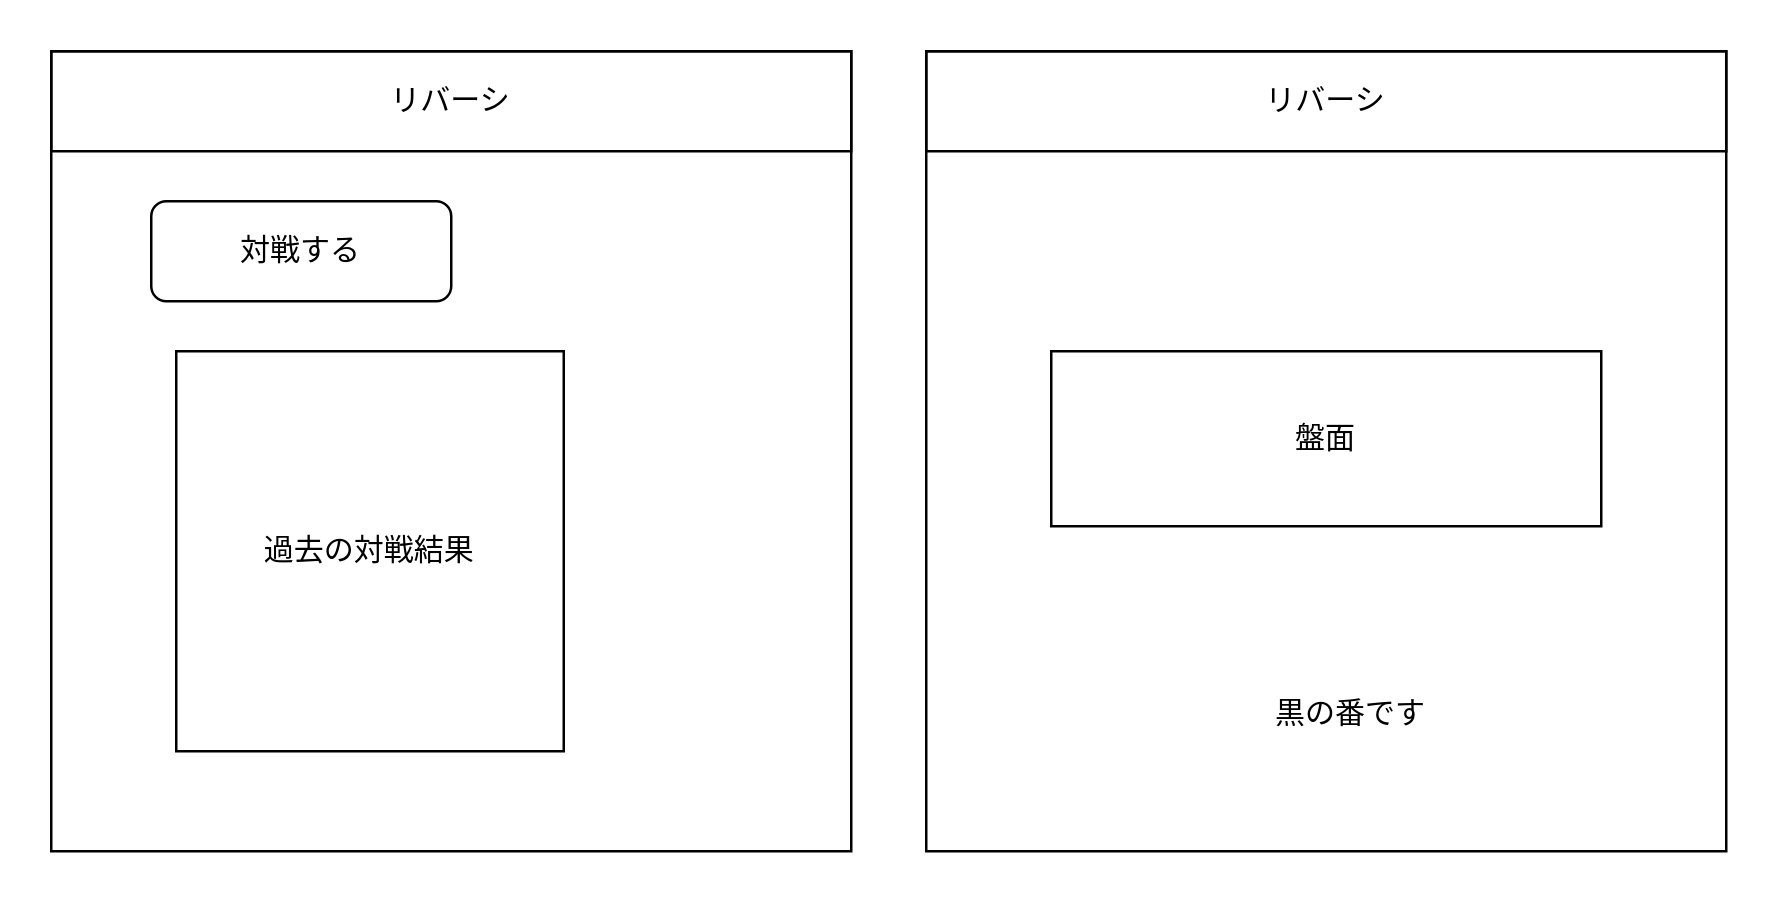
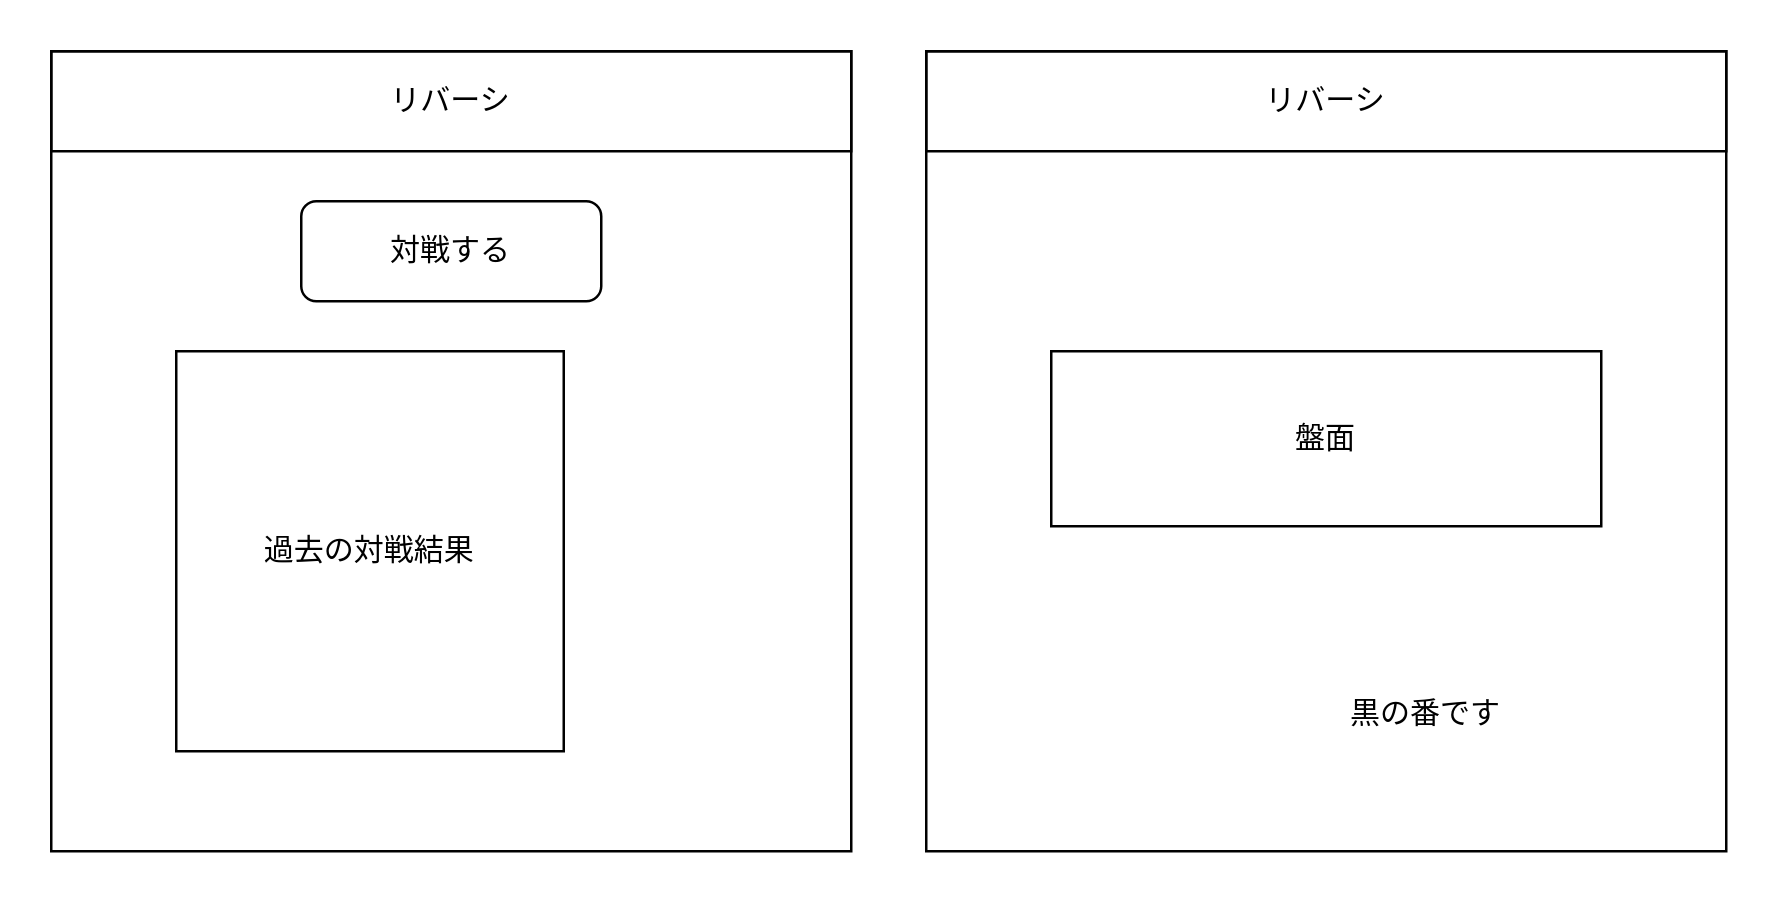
- <mxCell id="4" value="対戦する" style="rounded=1;whiteSpace=wrap;html=1;fillColor=none;" vertex="1" parent="1"><mxGeometry x="60" y="80" width="120" height="40" as="geometry" /></mxCell>
+ <mxCell id="4" value="対戦する" style="rounded=1;whiteSpace=wrap;html=1;fillColor=none;" vertex="1" parent="1"><mxGeometry x="120" y="80" width="120" height="40" as="geometry" /></mxCell>
- <mxCell id="9" value="黒の番です" style="text;html=1;strokeColor=none;fillColor=none;align=center;verticalAlign=middle;whiteSpace=wrap;rounded=0;" vertex="1" parent="1"><mxGeometry x="480" y="270" width="120" height="30" as="geometry" /></mxCell>
+ <mxCell id="9" value="黒の番です" style="text;html=1;strokeColor=none;fillColor=none;align=center;verticalAlign=middle;whiteSpace=wrap;rounded=0;" vertex="1" parent="1"><mxGeometry x="510" y="270" width="120" height="30" as="geometry" /></mxCell>
